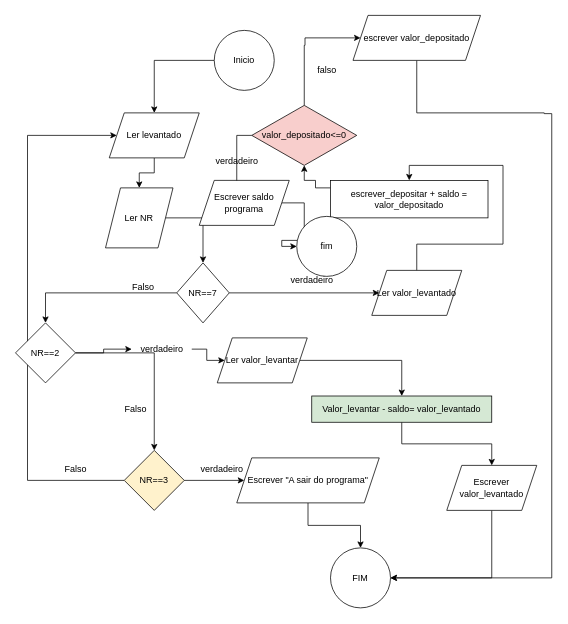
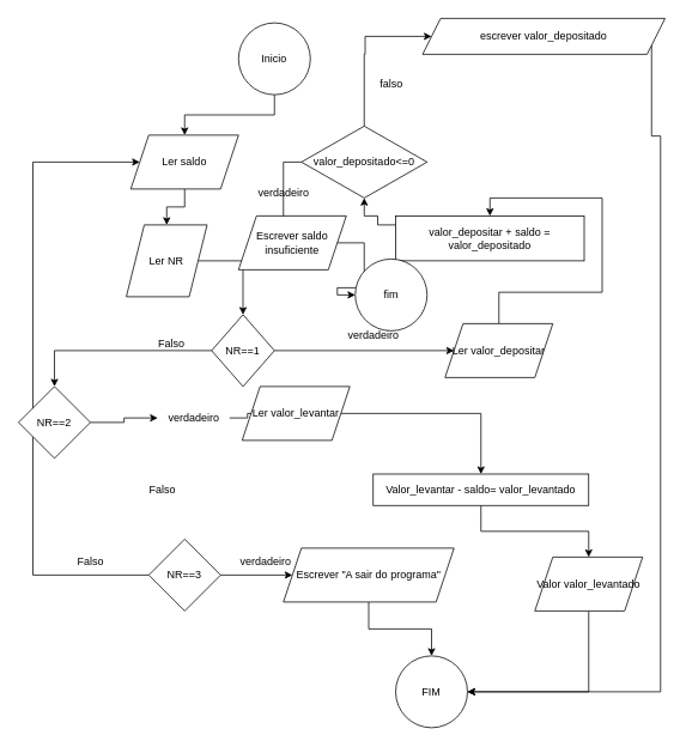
- <mxCell id="36" value="escrever valor_depositado" style="shape=parallelogram;perimeter=parallelogramPerimeter;whiteSpace=wrap;html=1;fixedSize=1;" vertex="1" parent="1"><mxGeometry x="470" y="20" width="170" height="60" as="geometry" /></mxCell>
+ <mxCell id="36" value="escrever valor_depositado" style="shape=parallelogram;perimeter=parallelogramPerimeter;whiteSpace=wrap;html=1;fixedSize=1;" vertex="1" parent="1"><mxGeometry x="470" y="20" width="270" height="40" as="geometry" /></mxCell>
- <mxCell id="3" value="Inicio" style="ellipse;whiteSpace=wrap;html=1;aspect=fixed;" vertex="1" parent="1"><mxGeometry x="285" y="40" width="80" height="80" as="geometry" /></mxCell>
+ <mxCell id="3" value="Inicio" style="ellipse;whiteSpace=wrap;html=1;aspect=fixed;" vertex="1" parent="1"><mxGeometry x="265" y="25" width="80" height="80" as="geometry" /></mxCell>
- <mxCell id="16" value="Ler levantado" style="shape=parallelogram;perimeter=parallelogramPerimeter;whiteSpace=wrap;html=1;fixedSize=1;" vertex="1" parent="1"><mxGeometry x="145" y="150" width="120" height="60" as="geometry" /></mxCell>
+ <mxCell id="16" value="Ler saldo" style="shape=parallelogram;perimeter=parallelogramPerimeter;whiteSpace=wrap;html=1;fixedSize=1;" vertex="1" parent="1"><mxGeometry x="145" y="150" width="120" height="60" as="geometry" /></mxCell>
- <mxCell id="39" value="valor_depositado&amp;lt;=0" style="rhombus;whiteSpace=wrap;html=1;fillColor=#f8cecc;" vertex="1" parent="1"><mxGeometry x="335" y="140" width="140" height="80" as="geometry" /></mxCell>
+ <mxCell id="39" value="valor_depositado&amp;lt;=0" style="rhombus;whiteSpace=wrap;html=1;" vertex="1" parent="1"><mxGeometry x="335" y="140" width="140" height="80" as="geometry" /></mxCell>
- <mxCell id="34" value="escrever_depositar + saldo = valor_depositado" style="rounded=0;whiteSpace=wrap;html=1;" vertex="1" parent="1"><mxGeometry x="440" y="240" width="210" height="50" as="geometry" /></mxCell>
+ <mxCell id="34" value="valor_depositar + saldo = valor_depositado" style="rounded=0;whiteSpace=wrap;html=1;" vertex="1" parent="1"><mxGeometry x="440" y="240" width="210" height="50" as="geometry" /></mxCell>
- <mxCell id="44" value="Escrever saldo programa" style="shape=parallelogram;perimeter=parallelogramPerimeter;whiteSpace=wrap;html=1;fixedSize=1;" vertex="1" parent="1"><mxGeometry x="265" y="240" width="120" height="60" as="geometry" /></mxCell>
+ <mxCell id="44" value="Escrever saldo insuficiente" style="shape=parallelogram;perimeter=parallelogramPerimeter;whiteSpace=wrap;html=1;fixedSize=1;" vertex="1" parent="1"><mxGeometry x="265" y="240" width="120" height="60" as="geometry" /></mxCell>
- <mxCell id="6" value="NR==7" style="rhombus;whiteSpace=wrap;html=1;" vertex="1" parent="1"><mxGeometry x="235" y="350" width="70" height="80" as="geometry" /></mxCell>
+ <mxCell id="6" value="NR==1" style="rhombus;whiteSpace=wrap;html=1;" vertex="1" parent="1"><mxGeometry x="235" y="350" width="70" height="80" as="geometry" /></mxCell>
- <mxCell id="23" value="Ler valor_levantado" style="shape=parallelogram;perimeter=parallelogramPerimeter;whiteSpace=wrap;html=1;fixedSize=1;" vertex="1" parent="1"><mxGeometry x="495" y="360" width="120" height="60" as="geometry" /></mxCell>
+ <mxCell id="23" value="Ler valor_depositar" style="shape=parallelogram;perimeter=parallelogramPerimeter;whiteSpace=wrap;html=1;fixedSize=1;" vertex="1" parent="1"><mxGeometry x="495" y="360" width="120" height="60" as="geometry" /></mxCell>
- <mxCell id="25" value="Ler valor_levantar" style="shape=parallelogram;perimeter=parallelogramPerimeter;whiteSpace=wrap;html=1;fixedSize=1;" vertex="1" parent="1"><mxGeometry x="289" y="450" width="120" height="60" as="geometry" /></mxCell>
+ <mxCell id="25" value="Ler valor_levantar" style="shape=parallelogram;perimeter=parallelogramPerimeter;whiteSpace=wrap;html=1;fixedSize=1;" vertex="1" parent="1"><mxGeometry x="269" y="430" width="120" height="60" as="geometry" /></mxCell>
- <mxCell id="13" style="edgeStyle=orthogonalEdgeStyle;rounded=0;orthogonalLoop=1;jettySize=auto;html=1;entryX=0.5;entryY=0;entryDx=0;entryDy=0;" edge="1" parent="1" source="14" target="11"><mxGeometry relative="1" as="geometry" /></mxCell>
- <mxCell id="30" value="Valor_levantar - saldo= valor_levantado" style="rounded=0;whiteSpace=wrap;html=1;fillColor=#d5e8d4;" vertex="1" parent="1"><mxGeometry x="415" y="527.5" width="240" height="35" as="geometry" /></mxCell>
+ <mxCell id="30" value="Valor_levantar - saldo= valor_levantado" style="rounded=0;whiteSpace=wrap;html=1;" vertex="1" parent="1"><mxGeometry x="415" y="527.5" width="240" height="35" as="geometry" /></mxCell>
- <mxCell id="11" value="NR==3" style="rhombus;whiteSpace=wrap;html=1;fillColor=#fff2cc;" vertex="1" parent="1"><mxGeometry x="165" y="600" width="80" height="80" as="geometry" /></mxCell>
+ <mxCell id="11" value="NR==3" style="rhombus;whiteSpace=wrap;html=1;" vertex="1" parent="1"><mxGeometry x="165" y="600" width="80" height="80" as="geometry" /></mxCell>
- <mxCell id="32" value="Escrever valor_levantado" style="shape=parallelogram;perimeter=parallelogramPerimeter;whiteSpace=wrap;html=1;fixedSize=1;" vertex="1" parent="1"><mxGeometry x="595" y="620" width="120" height="60" as="geometry" /></mxCell>
+ <mxCell id="32" value="Valor valor_levantado" style="shape=parallelogram;perimeter=parallelogramPerimeter;whiteSpace=wrap;html=1;fixedSize=1;" vertex="1" parent="1"><mxGeometry x="595" y="620" width="120" height="60" as="geometry" /></mxCell>
